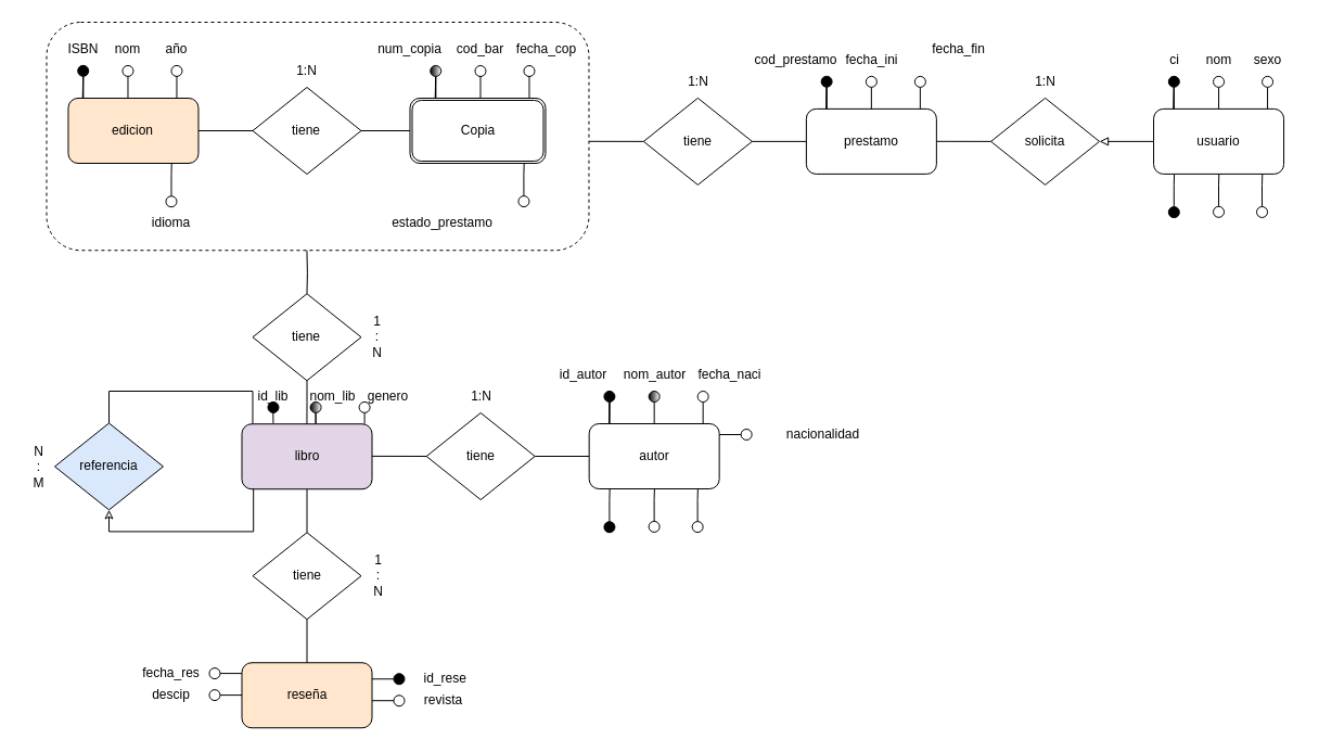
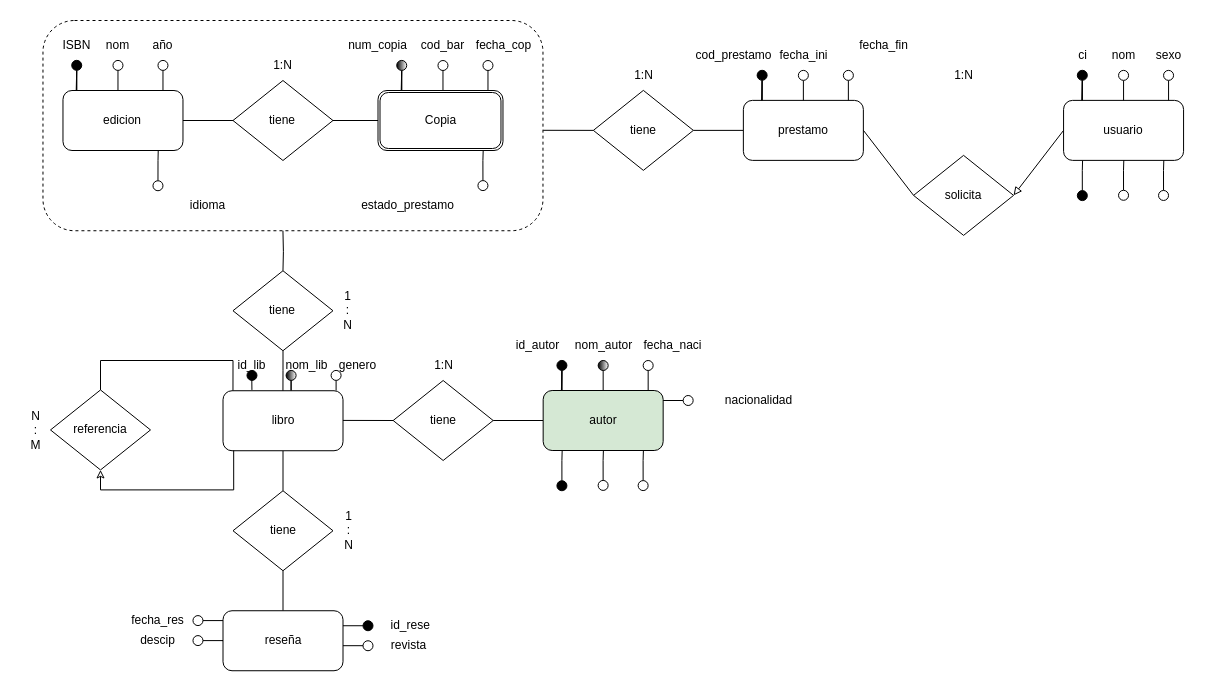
- <mxCell id="5" value="edicion" style="rounded=1;whiteSpace=wrap;html=1;fillColor=#ffe6cc;" vertex="1" parent="1"><mxGeometry x="62.47" y="90" width="120" height="60" as="geometry" /></mxCell>
+ <mxCell id="5" value="edicion" style="rounded=1;whiteSpace=wrap;html=1;" vertex="1" parent="1"><mxGeometry x="62.47" y="90" width="120" height="60" as="geometry" /></mxCell>
- <mxCell id="95" value="solicita" style="rhombus;whiteSpace=wrap;html=1;" vertex="1" parent="1"><mxGeometry x="913.07" y="89.88" width="100" height="80" as="geometry" /></mxCell>
+ <mxCell id="95" value="solicita" style="rhombus;whiteSpace=wrap;html=1;" vertex="1" parent="1"><mxGeometry x="913.07" y="154.88" width="100" height="80" as="geometry" /></mxCell>
- <mxCell id="31" value="idioma" style="text;html=1;align=center;verticalAlign=middle;resizable=0;points=[];autosize=1;strokeColor=none;fillColor=none;" vertex="1" parent="1"><mxGeometry x="127.47" y="190.24" width="60" height="30" as="geometry" /></mxCell>
+ <mxCell id="31" value="idioma" style="text;html=1;align=center;verticalAlign=middle;resizable=0;points=[];autosize=1;strokeColor=none;fillColor=none;" vertex="1" parent="1"><mxGeometry x="177.47" y="190.24" width="60" height="30" as="geometry" /></mxCell>
- <mxCell id="49" value="libro" style="rounded=1;whiteSpace=wrap;html=1;fillColor=#e1d5e7;" vertex="1" parent="1"><mxGeometry x="222.5" y="390.24" width="120" height="60" as="geometry" /></mxCell>
+ <mxCell id="49" value="libro" style="rounded=1;whiteSpace=wrap;html=1;" vertex="1" parent="1"><mxGeometry x="222.5" y="390.24" width="120" height="60" as="geometry" /></mxCell>
- <mxCell id="70" value="autor" style="rounded=1;whiteSpace=wrap;html=1;" vertex="1" parent="1"><mxGeometry x="542.67" y="390" width="120" height="60" as="geometry" /></mxCell>
+ <mxCell id="70" value="autor" style="rounded=1;whiteSpace=wrap;html=1;fillColor=#d5e8d4;" vertex="1" parent="1"><mxGeometry x="542.67" y="390" width="120" height="60" as="geometry" /></mxCell>
- <mxCell id="91" value="referencia" style="rhombus;whiteSpace=wrap;html=1;fillColor=#dae8fc;" vertex="1" parent="1"><mxGeometry x="50" y="389.44" width="100" height="80" as="geometry" /></mxCell>
+ <mxCell id="91" value="referencia" style="rhombus;whiteSpace=wrap;html=1;" vertex="1" parent="1"><mxGeometry x="50" y="389.44" width="100" height="80" as="geometry" /></mxCell>
- <mxCell id="50" value="reseña" style="rounded=1;whiteSpace=wrap;html=1;fillColor=#ffe6cc;" vertex="1" parent="1"><mxGeometry x="222.5" y="610.24" width="120" height="60" as="geometry" /></mxCell>
+ <mxCell id="50" value="reseña" style="rounded=1;whiteSpace=wrap;html=1;" vertex="1" parent="1"><mxGeometry x="222.5" y="610.24" width="120" height="60" as="geometry" /></mxCell>
